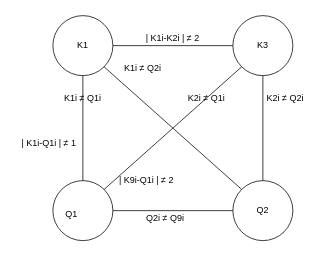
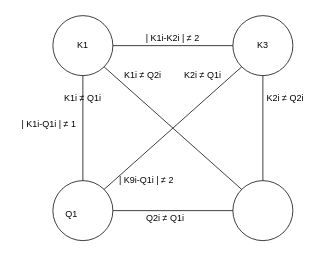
- <mxCell id="17" value="K1i ≠ Q2i" style="text;html=1;strokeColor=none;fillColor=none;align=center;verticalAlign=middle;whiteSpace=wrap;rounded=0;" vertex="1" parent="1"><mxGeometry x="160" y="80" width="60" height="20" as="geometry" /></mxCell>
+ <mxCell id="17" value="K1i ≠ Q2i" style="text;html=1;strokeColor=none;fillColor=none;align=center;verticalAlign=middle;whiteSpace=wrap;rounded=0;" vertex="1" parent="1"><mxGeometry x="160" y="90" width="60" height="20" as="geometry" /></mxCell>
- <mxCell id="18" value="K2i ≠ Q1i" style="text;html=1;strokeColor=none;fillColor=none;align=center;verticalAlign=middle;whiteSpace=wrap;rounded=0;" vertex="1" parent="1"><mxGeometry x="245" y="120" width="60" height="20" as="geometry" /></mxCell>
+ <mxCell id="18" value="K2i ≠ Q1i" style="text;html=1;strokeColor=none;fillColor=none;align=center;verticalAlign=middle;whiteSpace=wrap;rounded=0;" vertex="1" parent="1"><mxGeometry x="240" y="90" width="60" height="20" as="geometry" /></mxCell>
- <mxCell id="22" value="| K1i-Q1i | ≠ 1" style="text;html=1;strokeColor=none;fillColor=none;align=center;verticalAlign=middle;whiteSpace=wrap;rounded=0;" vertex="1" parent="1"><mxGeometry x="20" y="180" width="90" height="20" as="geometry" /></mxCell>
+ <mxCell id="22" value="| K1i-Q1i | ≠ 1" style="text;html=1;strokeColor=none;fillColor=none;align=center;verticalAlign=middle;whiteSpace=wrap;rounded=0;" vertex="1" parent="1"><mxGeometry x="20" y="155" width="90" height="20" as="geometry" /></mxCell>
- <mxCell id="15" value="Q2" style="text;html=1;strokeColor=none;fillColor=none;align=center;verticalAlign=middle;whiteSpace=wrap;rounded=0;" vertex="1" parent="1"><mxGeometry x="330" y="270" width="40" height="20" as="geometry" /></mxCell>
- <mxCell id="21" value="Q2i ≠ Q9i" style="text;html=1;strokeColor=none;fillColor=none;align=center;verticalAlign=middle;whiteSpace=wrap;rounded=0;" vertex="1" parent="1"><mxGeometry x="190" y="280" width="60" height="20" as="geometry" /></mxCell>
+ <mxCell id="21" value="Q2i ≠ Q1i" style="text;html=1;strokeColor=none;fillColor=none;align=center;verticalAlign=middle;whiteSpace=wrap;rounded=0;" vertex="1" parent="1"><mxGeometry x="190" y="280" width="60" height="20" as="geometry" /></mxCell>
